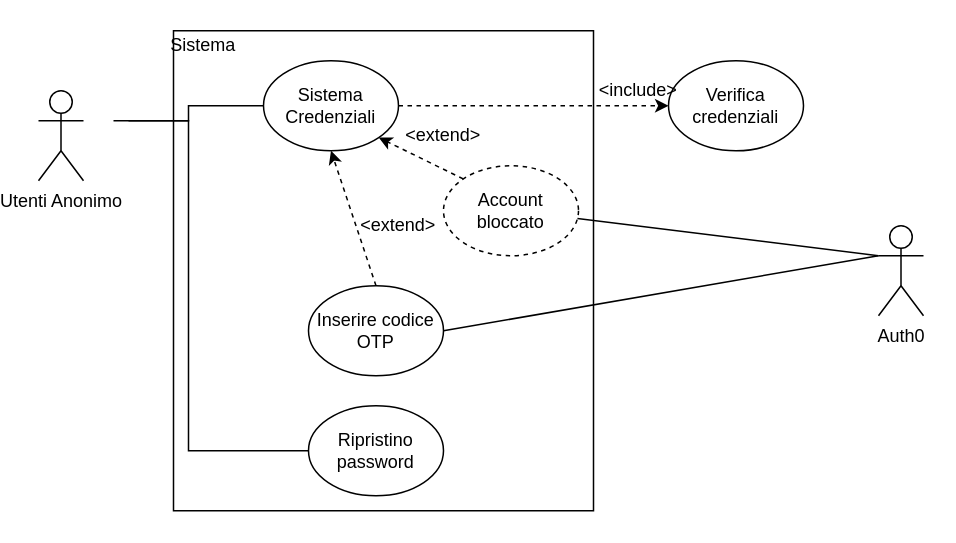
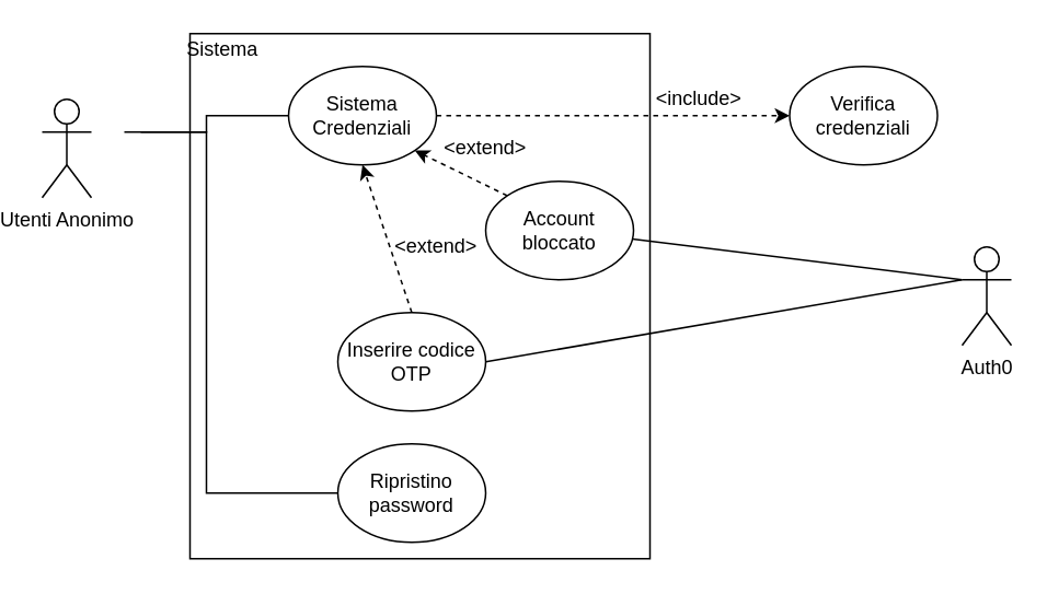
- <mxCell id="15" value="Verifica&lt;br&gt;credenziali" style="ellipse;whiteSpace=wrap;html=1;" vertex="1" parent="1"><mxGeometry x="440" y="40" width="90" height="60" as="geometry" /></mxCell>
+ <mxCell id="15" value="Verifica&lt;br&gt;credenziali" style="ellipse;whiteSpace=wrap;html=1;" vertex="1" parent="1"><mxGeometry x="475" y="40" width="90" height="60" as="geometry" /></mxCell>
- <mxCell id="8" value="Account bloccato" style="ellipse;whiteSpace=wrap;html=1;dashed=1;" vertex="1" parent="1"><mxGeometry x="290" y="110" width="90" height="60" as="geometry" /></mxCell>
+ <mxCell id="8" value="Account bloccato" style="ellipse;whiteSpace=wrap;html=1;" vertex="1" parent="1"><mxGeometry x="290" y="110" width="90" height="60" as="geometry" /></mxCell>
